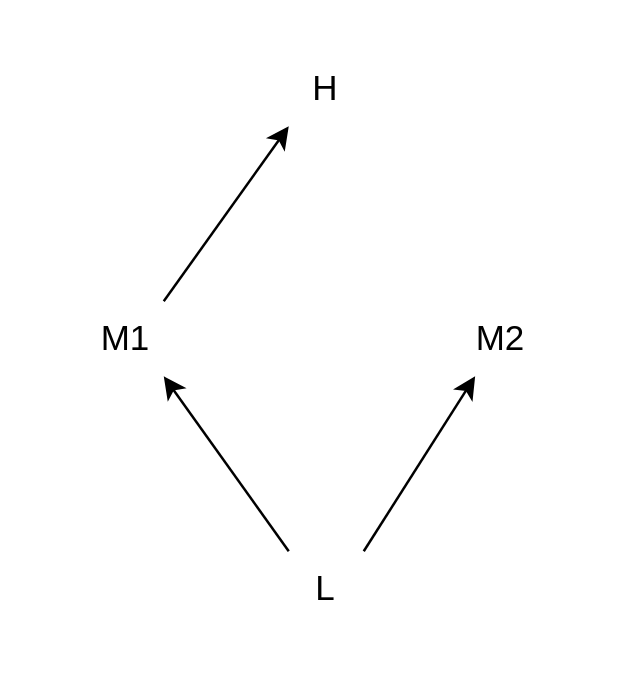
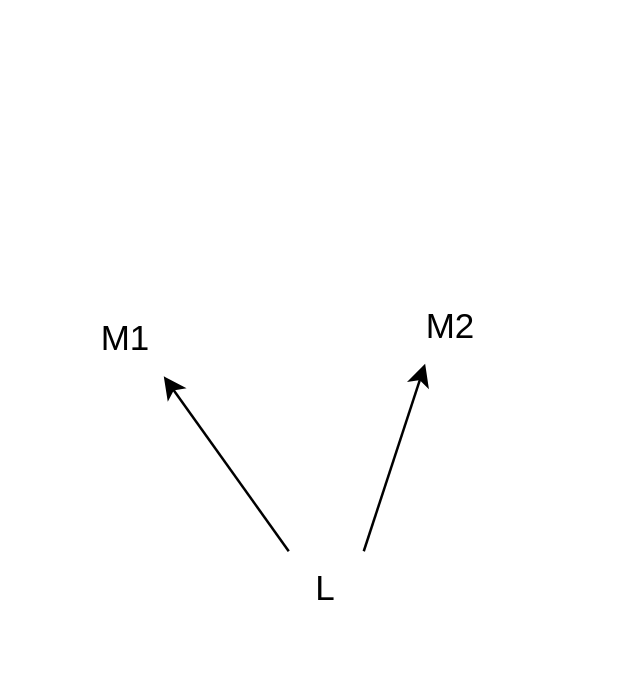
- <mxCell id="8" value="&lt;font style=&quot;font-size: 14px;&quot;&gt;H&lt;/font&gt;" style="text;html=1;strokeColor=none;fillColor=none;align=center;verticalAlign=middle;whiteSpace=wrap;rounded=0;" vertex="1" parent="1"><mxGeometry x="100" y="20" width="60" height="30" as="geometry" /></mxCell>
- <mxCell id="5" style="rounded=0;orthogonalLoop=1;jettySize=auto;html=1;exitX=0.75;exitY=0;exitDx=0;exitDy=0;entryX=0.25;entryY=1;entryDx=0;entryDy=0;" edge="1" parent="1" source="6" target="8"><mxGeometry relative="1" as="geometry" /></mxCell>
- <mxCell id="7" value="&lt;font style=&quot;font-size: 14px;&quot;&gt;M2&lt;/font&gt;" style="text;html=1;strokeColor=none;fillColor=none;align=center;verticalAlign=middle;whiteSpace=wrap;rounded=0;" vertex="1" parent="1"><mxGeometry x="170" y="120" width="60" height="30" as="geometry" /></mxCell>
+ <mxCell id="7" value="&lt;font style=&quot;font-size: 14px;&quot;&gt;M2&lt;/font&gt;" style="text;html=1;strokeColor=none;fillColor=none;align=center;verticalAlign=middle;whiteSpace=wrap;rounded=0;" vertex="1" parent="1"><mxGeometry x="150" y="115" width="60" height="30" as="geometry" /></mxCell>
